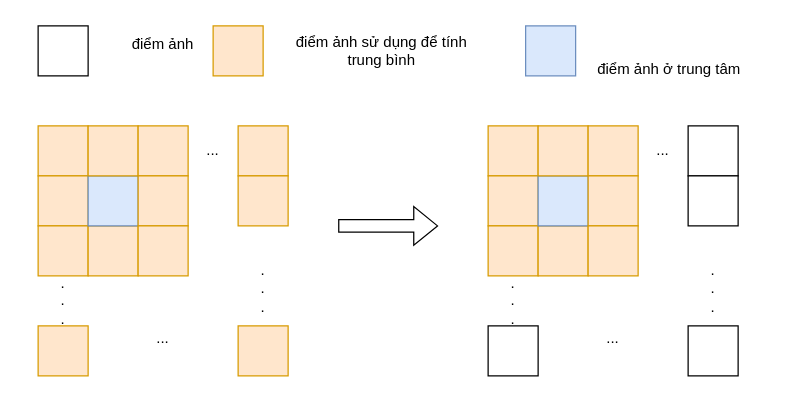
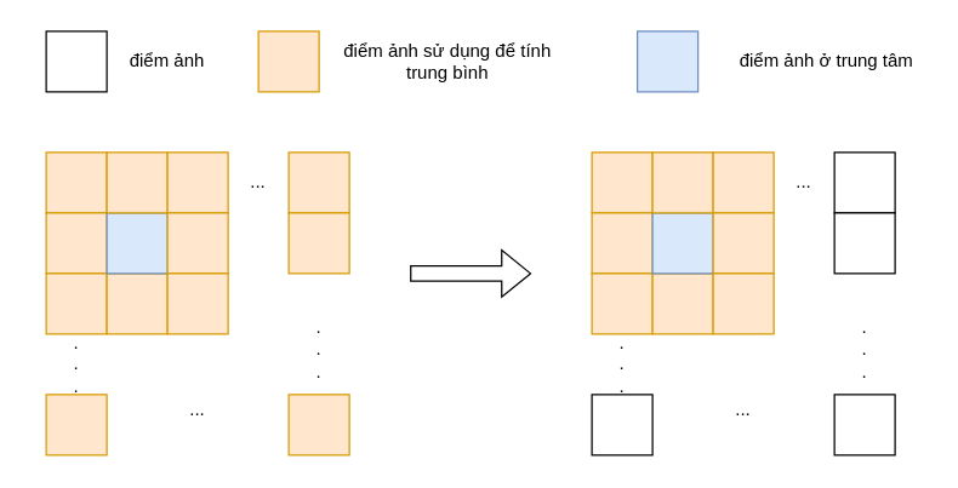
- <mxCell id="38" value="điểm ảnh" style="text;html=1;align=center;verticalAlign=middle;whiteSpace=wrap;rounded=0;" vertex="1" parent="1"><mxGeometry x="100" y="20" width="60" height="30" as="geometry" /></mxCell>
+ <mxCell id="38" value="điểm ảnh" style="text;html=1;align=center;verticalAlign=middle;whiteSpace=wrap;rounded=0;" vertex="1" parent="1"><mxGeometry x="80" y="25" width="60" height="30" as="geometry" /></mxCell>
- <mxCell id="40" value="điểm ảnh sử dụng để tính trung bình" style="text;html=1;align=center;verticalAlign=middle;whiteSpace=wrap;rounded=0;" vertex="1" parent="1"><mxGeometry x="230" y="25" width="150" height="30" as="geometry" /></mxCell>
+ <mxCell id="40" value="điểm ảnh sử dụng để tính trung bình" style="text;html=1;align=center;verticalAlign=middle;whiteSpace=wrap;rounded=0;" vertex="1" parent="1"><mxGeometry x="220" y="25" width="150" height="30" as="geometry" /></mxCell>
- <mxCell id="42" value="điểm ảnh ở trung tâm" style="text;html=1;align=center;verticalAlign=middle;whiteSpace=wrap;rounded=0;" vertex="1" parent="1"><mxGeometry x="470" y="40" width="130" height="30" as="geometry" /></mxCell>
+ <mxCell id="42" value="điểm ảnh ở trung tâm" style="text;html=1;align=center;verticalAlign=middle;whiteSpace=wrap;rounded=0;" vertex="1" parent="1"><mxGeometry x="480" y="25" width="130" height="30" as="geometry" /></mxCell>
